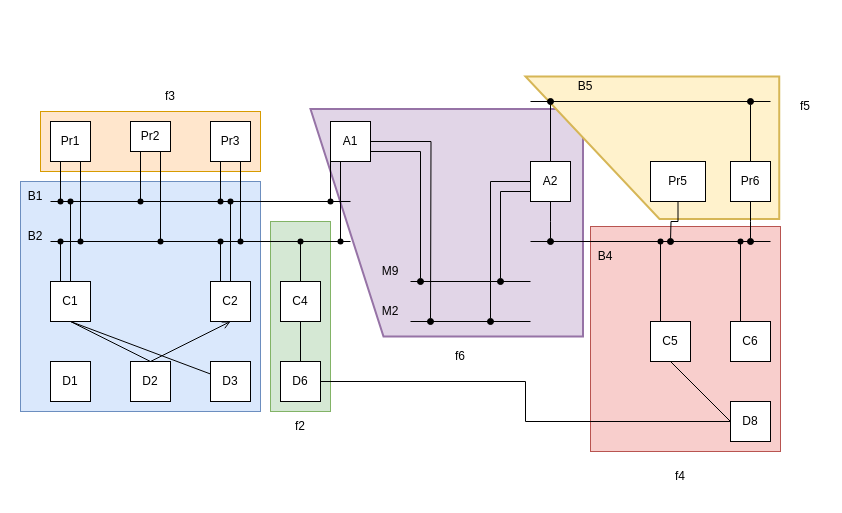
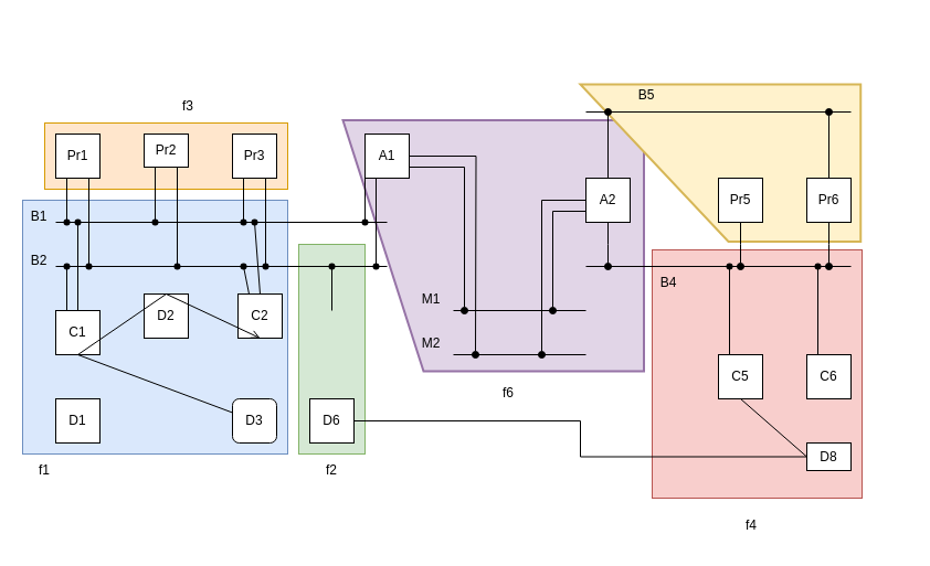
- <mxCell id="89" value="f5" style="text;html=1;align=center;verticalAlign=middle;whiteSpace=wrap;rounded=0;" vertex="1" parent="1"><mxGeometry x="790" y="91" width="30" height="30" as="geometry" /></mxCell>
- <mxCell id="65" value="Pr5" style="whiteSpace=wrap;html=1;aspect=fixed;" vertex="1" parent="1"><mxGeometry x="650" y="161" width="55" height="40" as="geometry" /></mxCell>
+ <mxCell id="65" value="Pr5" style="whiteSpace=wrap;html=1;aspect=fixed;" vertex="1" parent="1"><mxGeometry x="650" y="161" width="40" height="40" as="geometry" /></mxCell>
- <mxCell id="55" value="M9" style="text;html=1;align=center;verticalAlign=middle;whiteSpace=wrap;rounded=0;" vertex="1" parent="1"><mxGeometry x="380" y="261" width="20" height="20" as="geometry" /></mxCell>
+ <mxCell id="55" value="M1" style="text;html=1;align=center;verticalAlign=middle;whiteSpace=wrap;rounded=0;" vertex="1" parent="1"><mxGeometry x="380" y="261" width="20" height="20" as="geometry" /></mxCell>
- <mxCell id="29" value="С2" style="whiteSpace=wrap;html=1;aspect=fixed;" vertex="1" parent="1"><mxGeometry x="210" y="281" width="40" height="40" as="geometry" /></mxCell>
+ <mxCell id="29" value="С2" style="whiteSpace=wrap;html=1;aspect=fixed;" vertex="1" parent="1"><mxGeometry x="215" y="266" width="40" height="40" as="geometry" /></mxCell>
- <mxCell id="82" value="С4" style="whiteSpace=wrap;html=1;aspect=fixed;" vertex="1" parent="81"><mxGeometry y="40" width="40" height="40" as="geometry" /></mxCell>
- <mxCell id="85" value="" style="endArrow=none;html=1;rounded=0;exitX=0.5;exitY=1;exitDx=0;exitDy=0;entryX=0.5;entryY=0;entryDx=0;entryDy=0;" edge="1" parent="81" source="82" target="83"><mxGeometry width="50" height="50" relative="1" as="geometry"><mxPoint x="-50" y="70" as="sourcePoint" /><mxPoint y="20" as="targetPoint" /></mxGeometry></mxCell>
- <mxCell id="26" value="D2" style="whiteSpace=wrap;html=1;aspect=fixed;" vertex="1" parent="1"><mxGeometry x="130" y="361" width="40" height="40" as="geometry" /></mxCell>
+ <mxCell id="26" value="D2" style="whiteSpace=wrap;html=1;aspect=fixed;" vertex="1" parent="1"><mxGeometry x="130" y="266" width="40" height="40" as="geometry" /></mxCell>
- <mxCell id="30" value="D3" style="whiteSpace=wrap;html=1;aspect=fixed;" vertex="1" parent="1"><mxGeometry x="210" y="361" width="40" height="40" as="geometry" /></mxCell>
+ <mxCell id="30" value="D3" style="whiteSpace=wrap;html=1;aspect=fixed;rounded=1;" vertex="1" parent="1"><mxGeometry x="210" y="361" width="40" height="40" as="geometry" /></mxCell>
- <mxCell id="70" value="D8" style="whiteSpace=wrap;html=1;aspect=fixed;" vertex="1" parent="1"><mxGeometry x="730" y="401" width="40" height="40" as="geometry" /></mxCell>
+ <mxCell id="70" value="D8" style="whiteSpace=wrap;html=1;aspect=fixed;" vertex="1" parent="1"><mxGeometry x="730" y="401" width="40" height="25" as="geometry" /></mxCell>
+ <mxCell id="80" value="f1" style="text;html=1;align=center;verticalAlign=middle;whiteSpace=wrap;rounded=0;" vertex="1" parent="1"><mxGeometry x="30" y="411" width="20" height="30" as="geometry" /></mxCell>
